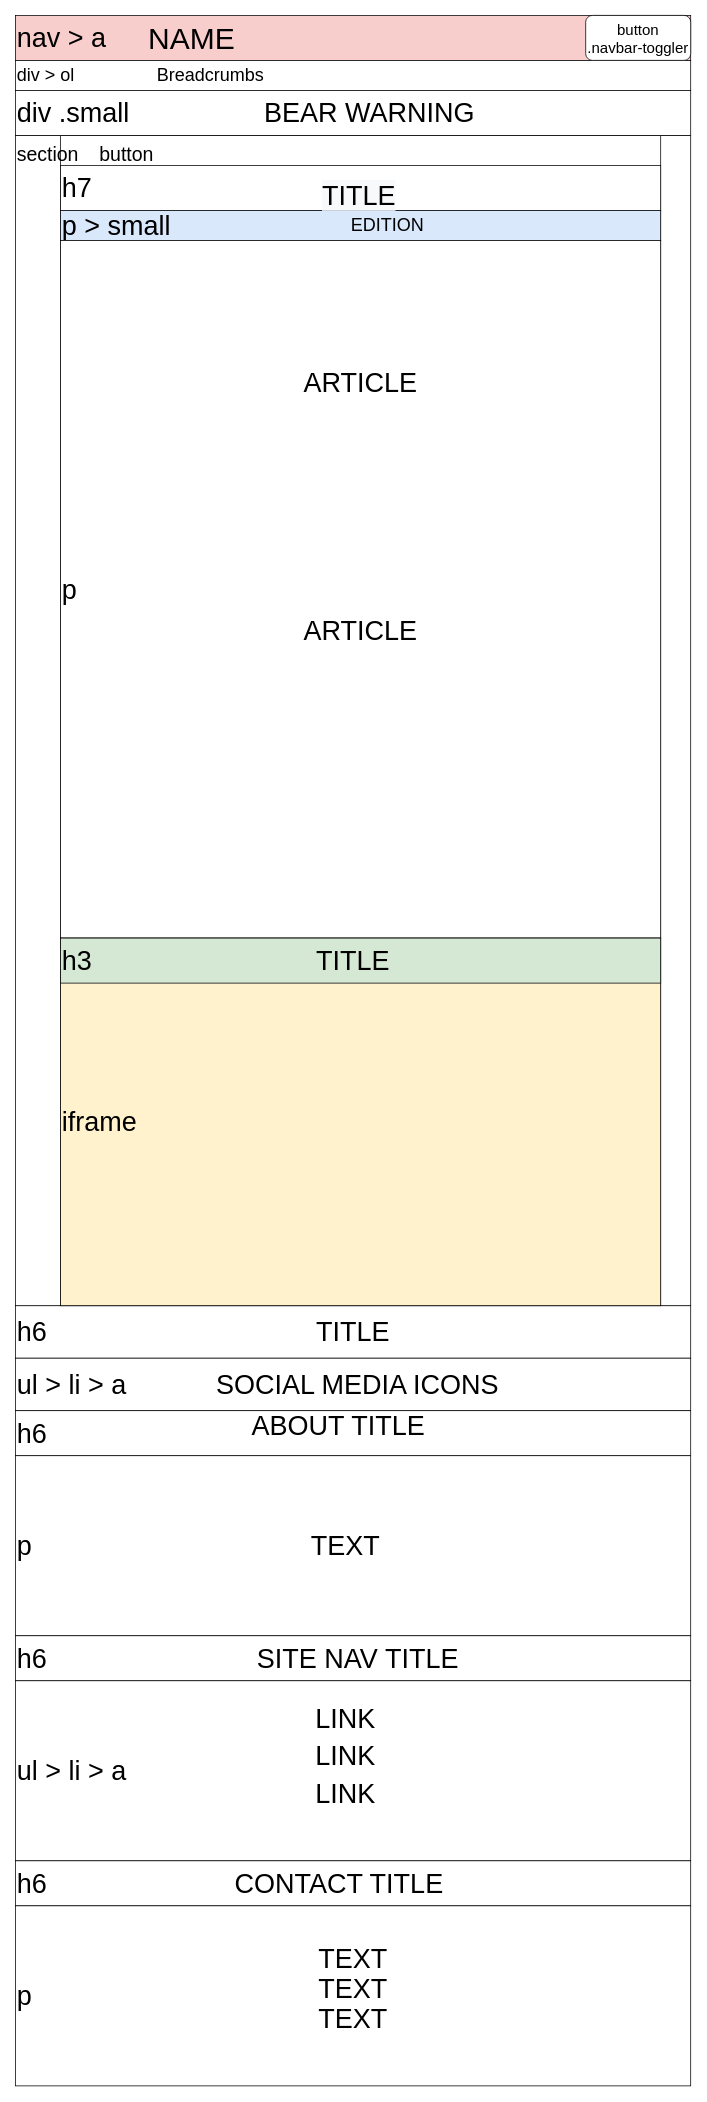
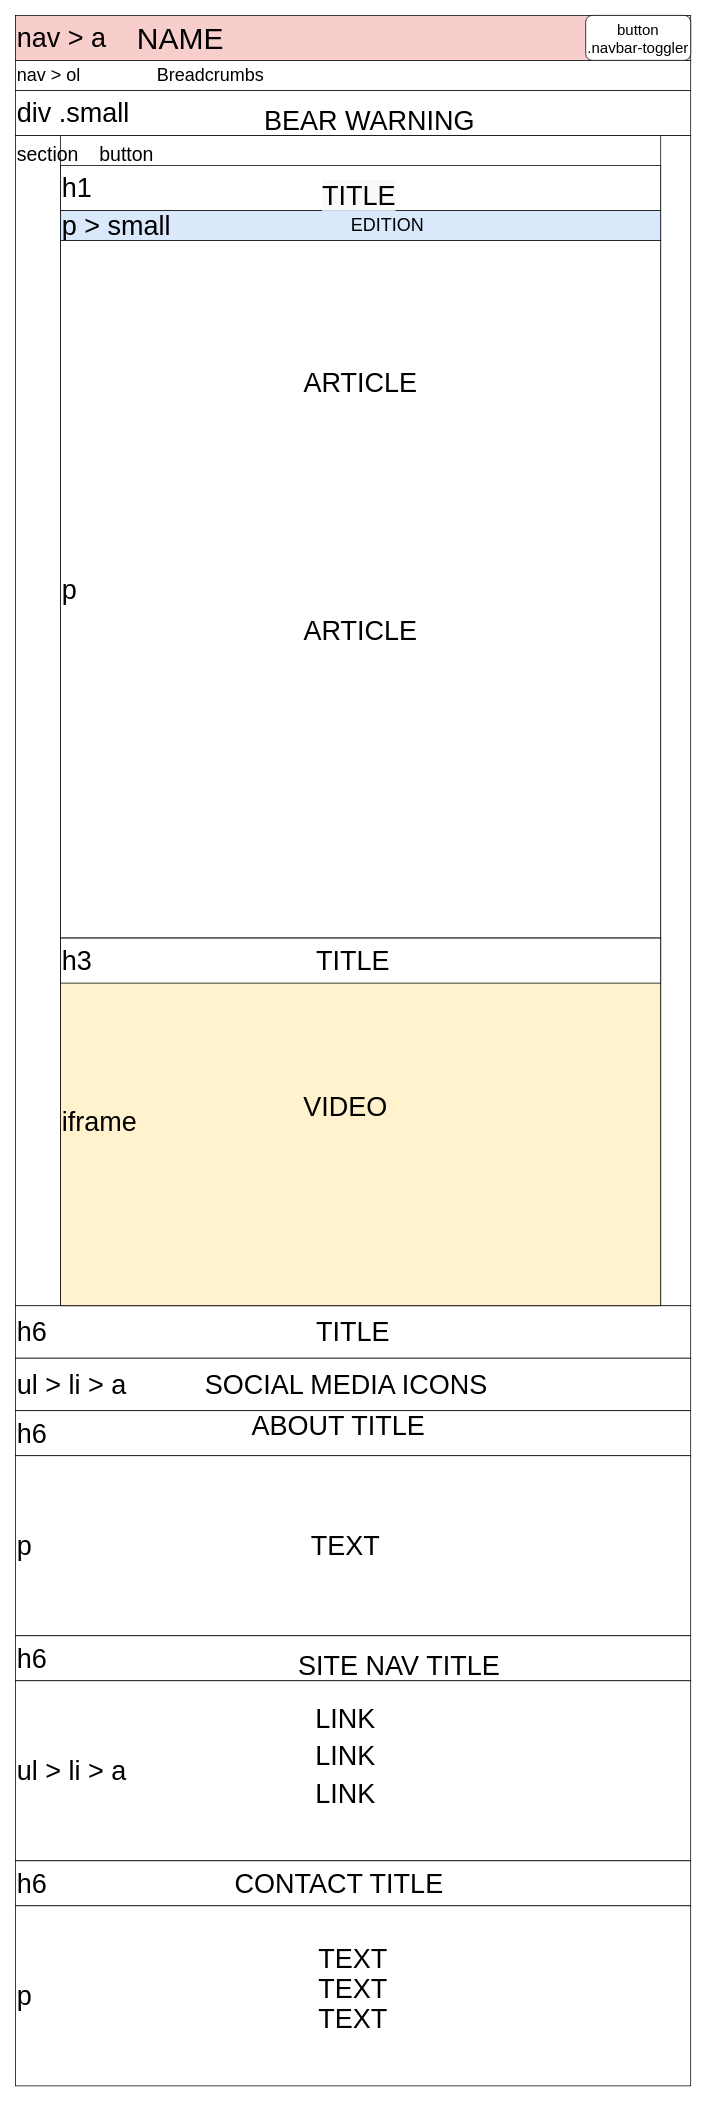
- <mxCell id="9" value="&lt;font style=&quot;font-size: 40px&quot;&gt;NAME&lt;/font&gt;" parent="1" style="text;html=1;strokeColor=none;fillColor=none;align=center;verticalAlign=middle;whiteSpace=wrap;rounded=0;" vertex="1"><mxGeometry x="175" y="40" as="geometry" width="160" height="20" /></mxCell>
+ <mxCell id="9" value="&lt;font style=&quot;font-size: 40px&quot;&gt;NAME&lt;/font&gt;" parent="1" style="text;html=1;strokeColor=none;fillColor=none;align=center;verticalAlign=middle;whiteSpace=wrap;rounded=0;" vertex="1"><mxGeometry as="geometry" width="160" height="20" y="40" x="160" /></mxCell>
- <mxCell id="3" value="&lt;div align=&quot;left&quot;&gt;&lt;font style=&quot;font-size: 24px&quot;&gt;div &amp;gt; ol&lt;/font&gt;&lt;/div&gt;" parent="1" style="rounded=0;whiteSpace=wrap;html=1;align=left;" vertex="1"><mxGeometry as="geometry" width="900" height="40" x="20" y="80" /></mxCell>
+ <mxCell id="3" value="&lt;div align=&quot;left&quot;&gt;&lt;font style=&quot;font-size: 24px&quot;&gt;nav &amp;gt; ol&lt;/font&gt;&lt;/div&gt;" parent="1" style="rounded=0;whiteSpace=wrap;html=1;align=left;" vertex="1"><mxGeometry as="geometry" width="900" height="40" x="20" y="80" /></mxCell>
- <mxCell id="44" value="&lt;font style=&quot;font-size: 36px&quot;&gt;BEAR WARNING&lt;/font&gt;" parent="1" style="text;html=1;strokeColor=none;fillColor=none;align=center;verticalAlign=middle;whiteSpace=wrap;rounded=0;" vertex="1"><mxGeometry as="geometry" width="356" height="20" y="140" x="314" /></mxCell>
+ <mxCell id="44" value="&lt;font style=&quot;font-size: 36px&quot;&gt;BEAR WARNING&lt;/font&gt;" parent="1" style="text;html=1;strokeColor=none;fillColor=none;align=center;verticalAlign=middle;whiteSpace=wrap;rounded=0;" vertex="1"><mxGeometry x="314" y="150" as="geometry" width="356" height="20" /></mxCell>
- <mxCell id="31" value="&lt;div align=&quot;left&quot;&gt;&lt;font style=&quot;font-size: 36px&quot;&gt;h7&lt;/font&gt;&lt;/div&gt;" parent="1" style="rounded=0;whiteSpace=wrap;html=1;align=left;" vertex="1"><mxGeometry as="geometry" width="800" height="60" y="220" x="80" /></mxCell>
+ <mxCell id="31" value="&lt;div align=&quot;left&quot;&gt;&lt;font style=&quot;font-size: 36px&quot;&gt;h1&lt;/font&gt;&lt;/div&gt;" parent="1" style="rounded=0;whiteSpace=wrap;html=1;align=left;" vertex="1"><mxGeometry as="geometry" width="800" height="60" y="220" x="80" /></mxCell>
- <mxCell id="41" value="&lt;div align=&quot;left&quot;&gt;&lt;font style=&quot;font-size: 36px&quot;&gt;h3&lt;/font&gt;&lt;/div&gt;" parent="1" style="rounded=0;whiteSpace=wrap;html=1;align=left;fillColor=#d5e8d4;" vertex="1"><mxGeometry as="geometry" width="800" height="60" y="1250" x="80" /></mxCell>
+ <mxCell id="41" value="&lt;div align=&quot;left&quot;&gt;&lt;font style=&quot;font-size: 36px&quot;&gt;h3&lt;/font&gt;&lt;/div&gt;" parent="1" style="rounded=0;whiteSpace=wrap;html=1;align=left;" vertex="1"><mxGeometry as="geometry" width="800" height="60" y="1250" x="80" /></mxCell>
+ <mxCell id="40" value="&lt;font style=&quot;font-size: 36px&quot;&gt;VIDEO&lt;/font&gt;" parent="1" style="text;html=1;strokeColor=none;fillColor=none;align=center;verticalAlign=middle;whiteSpace=wrap;rounded=0;" vertex="1"><mxGeometry as="geometry" width="60" height="20" y="1465" x="430" /></mxCell>
- <mxCell id="8" value="&lt;font style=&quot;font-size: 36px&quot;&gt;SOCIAL MEDIA ICONS&lt;/font&gt;" parent="1" style="text;html=1;strokeColor=none;fillColor=none;align=center;verticalAlign=middle;whiteSpace=wrap;rounded=0;" vertex="1"><mxGeometry as="geometry" width="388" height="20" y="1835" x="282" /></mxCell>
+ <mxCell id="8" value="&lt;font style=&quot;font-size: 36px&quot;&gt;SOCIAL MEDIA ICONS&lt;/font&gt;" parent="1" style="text;html=1;strokeColor=none;fillColor=none;align=center;verticalAlign=middle;whiteSpace=wrap;rounded=0;" vertex="1"><mxGeometry x="267" y="1835" as="geometry" width="388" height="20" /></mxCell>
- <mxCell id="16" value="&lt;font style=&quot;font-size: 36px&quot;&gt;SITE NAV TITLE&lt;/font&gt;" parent="1" style="text;html=1;strokeColor=none;fillColor=none;align=center;verticalAlign=middle;whiteSpace=wrap;rounded=0;" vertex="1"><mxGeometry as="geometry" width="305" height="20" y="2200" x="323.5" /></mxCell>
+ <mxCell id="16" value="&lt;font style=&quot;font-size: 36px&quot;&gt;SITE NAV TITLE&lt;/font&gt;" parent="1" style="text;html=1;strokeColor=none;fillColor=none;align=center;verticalAlign=middle;whiteSpace=wrap;rounded=0;" vertex="1"><mxGeometry x="378.5" y="2210" as="geometry" width="305" height="20" /></mxCell>
